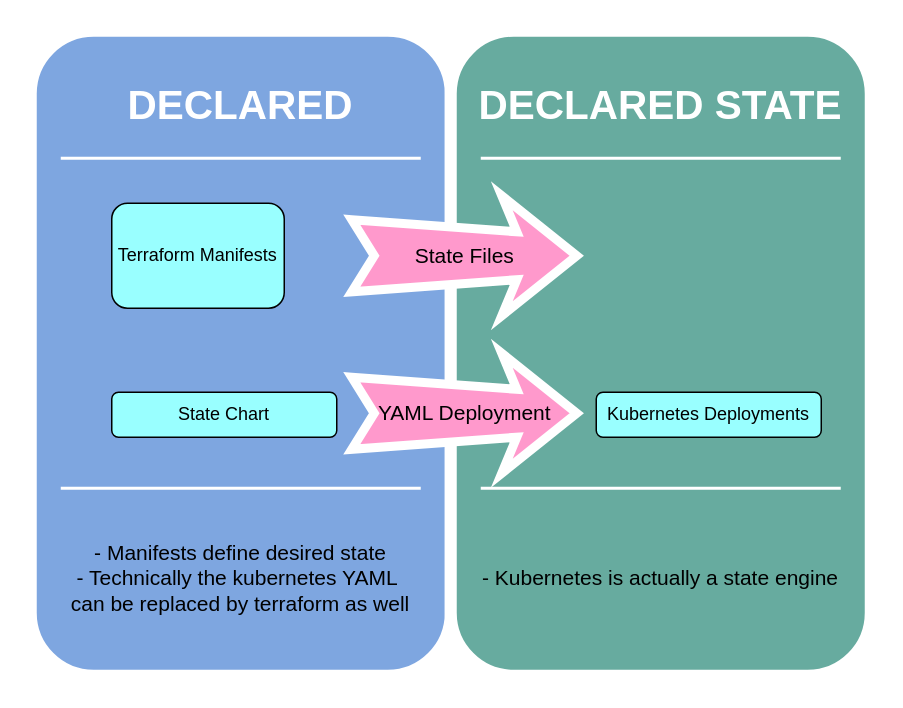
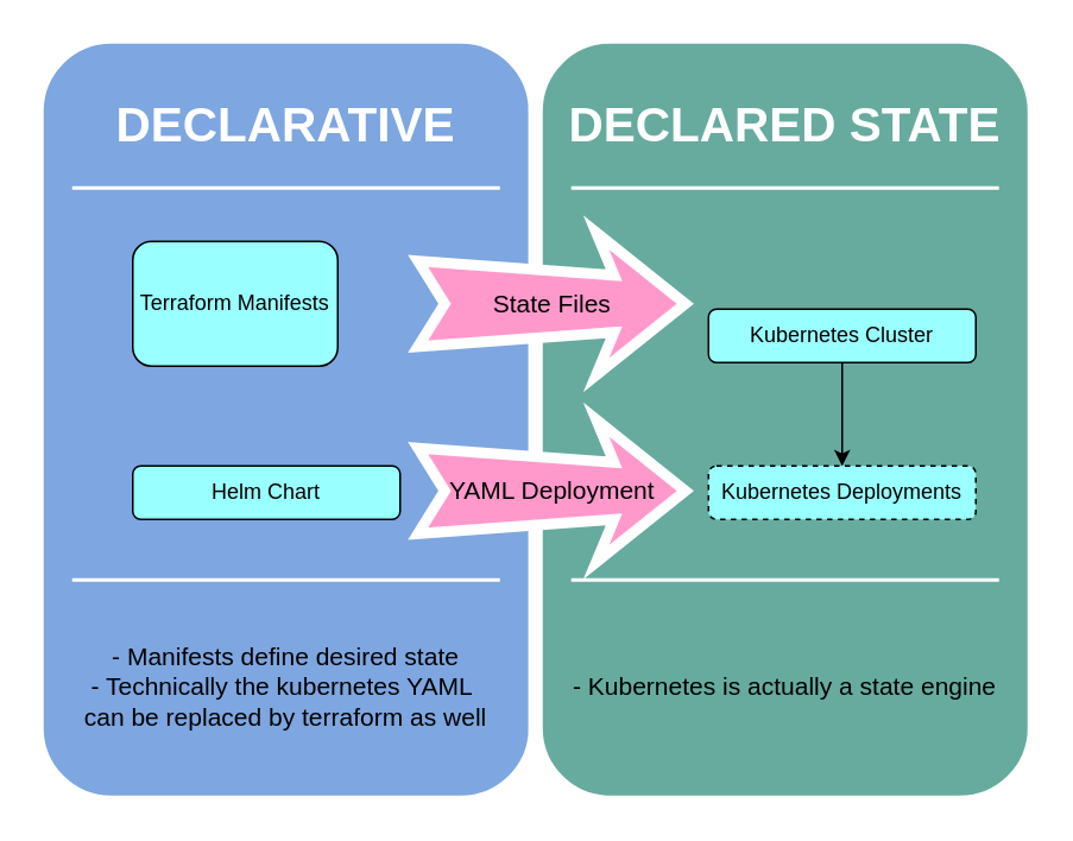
- <mxCell id="3" value="DECLARED" style="text;html=1;strokeColor=none;fillColor=none;align=center;verticalAlign=middle;whiteSpace=wrap;rounded=0;shadow=0;fontSize=27;fontColor=#FFFFFF;fontStyle=1" parent="1" vertex="1"><mxGeometry x="20" y="40" width="280" height="60" as="geometry" /></mxCell>
+ <mxCell id="3" value="DECLARATIVE" style="text;html=1;strokeColor=none;fillColor=none;align=center;verticalAlign=middle;whiteSpace=wrap;rounded=0;shadow=0;fontSize=27;fontColor=#FFFFFF;fontStyle=1" parent="1" vertex="1"><mxGeometry x="20" y="40" width="280" height="60" as="geometry" /></mxCell>
+ <mxCell id="14" value="Kubernetes Cluster" style="rounded=1;whiteSpace=wrap;html=1;fillColor=#99FFFF;fontColor=#000000;" parent="1" vertex="1"><mxGeometry x="397" y="173" width="150" height="30" as="geometry" /></mxCell>
+ <mxCell id="13" style="edgeStyle=orthogonalEdgeStyle;rounded=0;orthogonalLoop=1;jettySize=auto;html=1;exitX=0.5;exitY=1;exitDx=0;exitDy=0;entryX=0.5;entryY=0;entryDx=0;entryDy=0;" parent="1" source="14" target="15" edge="1"><mxGeometry relative="1" as="geometry" /></mxCell>
- <mxCell id="17" value="State Chart" style="rounded=1;whiteSpace=wrap;html=1;fillColor=#99FFFF;fontColor=#000000;" parent="1" vertex="1"><mxGeometry x="74" y="261" width="150" height="30" as="geometry" /></mxCell>
+ <mxCell id="17" value="Helm Chart" style="rounded=1;whiteSpace=wrap;html=1;fillColor=#99FFFF;fontColor=#000000;" parent="1" vertex="1"><mxGeometry x="74" y="261" width="150" height="30" as="geometry" /></mxCell>
- <mxCell id="15" value="Kubernetes Deployments" style="rounded=1;whiteSpace=wrap;html=1;fillColor=#99FFFF;fontColor=#000000;" parent="1" vertex="1"><mxGeometry x="397" y="261" width="150" height="30" as="geometry" /></mxCell>
+ <mxCell id="15" value="Kubernetes Deployments" style="rounded=1;whiteSpace=wrap;html=1;fillColor=#99FFFF;fontColor=#000000;dashed=1;" parent="1" vertex="1"><mxGeometry x="397" y="261" width="150" height="30" as="geometry" /></mxCell>
